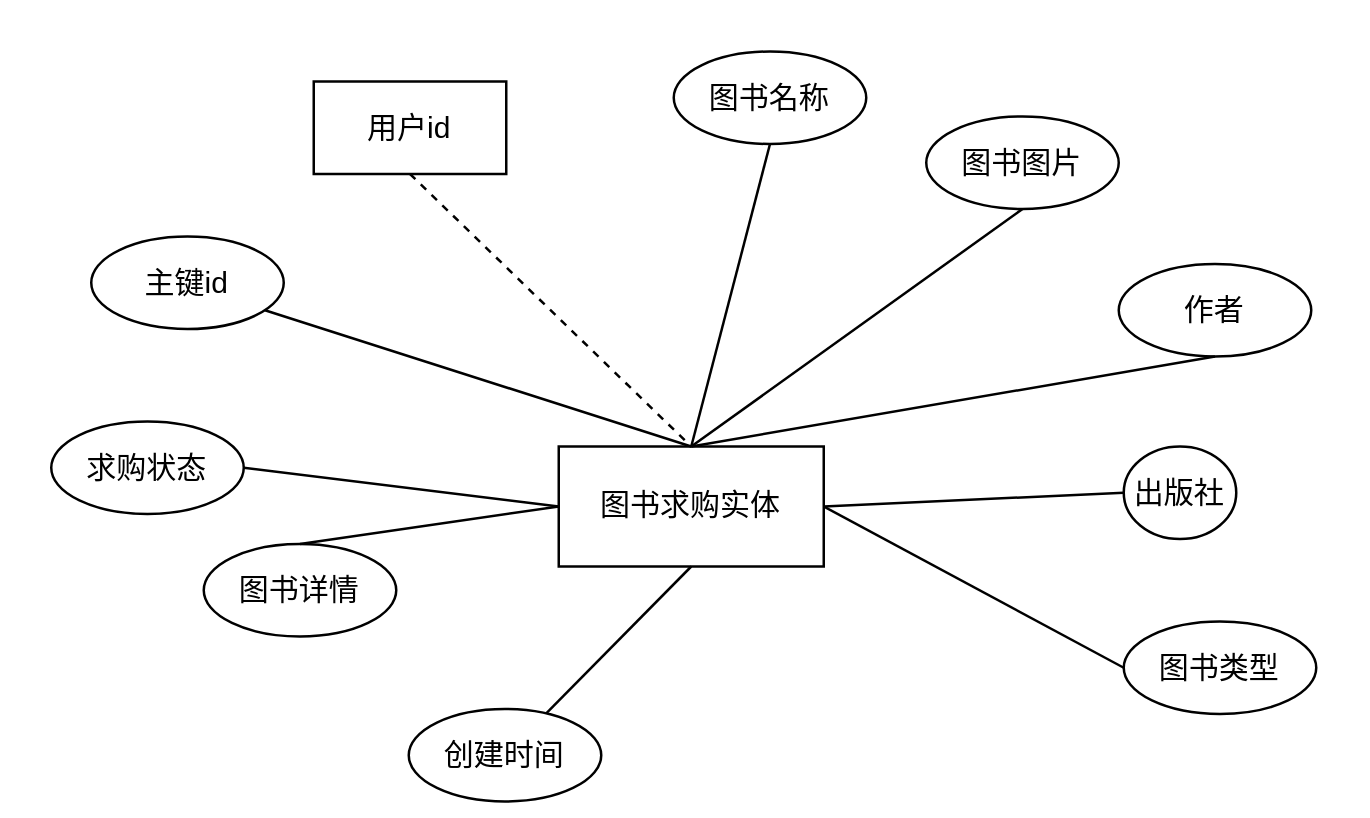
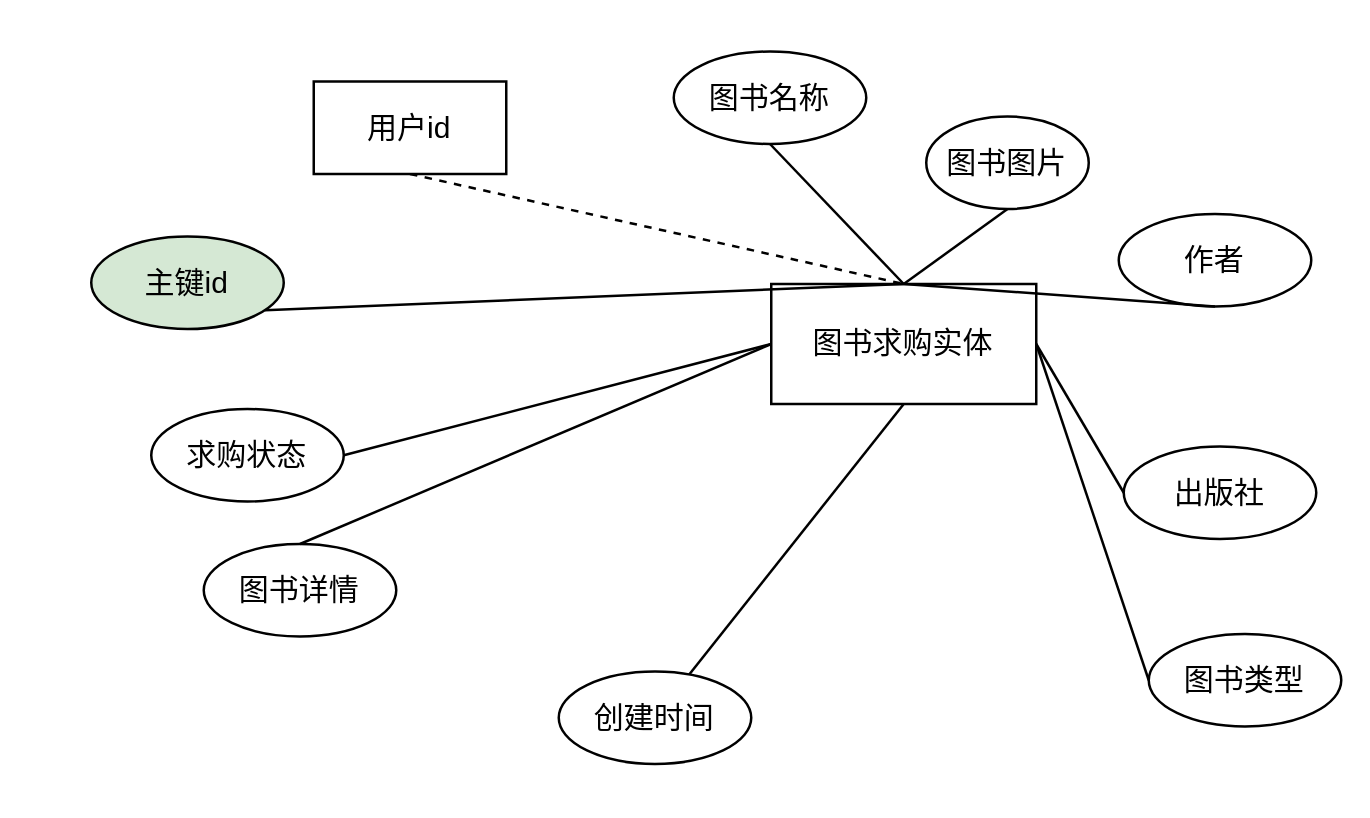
- <mxCell id="5" value="图书图片" style="ellipse;whiteSpace=wrap;html=1;" vertex="1" parent="1"><mxGeometry x="370" y="46" width="77" height="37" as="geometry" /></mxCell>
+ <mxCell id="5" value="图书图片" style="ellipse;whiteSpace=wrap;html=1;" vertex="1" parent="1"><mxGeometry x="370" y="46" width="65" height="37" as="geometry" /></mxCell>
- <mxCell id="4" value="主键id" style="ellipse;whiteSpace=wrap;html=1;" vertex="1" parent="1"><mxGeometry x="36" y="94" width="77" height="37" as="geometry" /></mxCell>
+ <mxCell id="4" value="主键id" style="ellipse;whiteSpace=wrap;html=1;fillColor=#d5e8d4;" vertex="1" parent="1"><mxGeometry x="36" y="94" width="77" height="37" as="geometry" /></mxCell>
- <mxCell id="7" value="作者" style="ellipse;whiteSpace=wrap;html=1;" vertex="1" parent="1"><mxGeometry x="447" y="105" width="77" height="37" as="geometry" /></mxCell>
+ <mxCell id="7" value="作者" style="ellipse;whiteSpace=wrap;html=1;" vertex="1" parent="1"><mxGeometry x="447" y="85" width="77" height="37" as="geometry" /></mxCell>
- <mxCell id="9" value="求购状态" style="ellipse;whiteSpace=wrap;html=1;" vertex="1" parent="1"><mxGeometry x="20" y="168" width="77" height="37" as="geometry" /></mxCell>
+ <mxCell id="9" value="求购状态" style="ellipse;whiteSpace=wrap;html=1;" vertex="1" parent="1"><mxGeometry x="60" y="163" width="77" height="37" as="geometry" /></mxCell>
- <mxCell id="17" value="出版社" style="ellipse;whiteSpace=wrap;html=1;" vertex="1" parent="1"><mxGeometry x="449" y="178" width="45" height="37" as="geometry" /></mxCell>
+ <mxCell id="17" value="出版社" style="ellipse;whiteSpace=wrap;html=1;" vertex="1" parent="1"><mxGeometry x="449" y="178" width="77" height="37" as="geometry" /></mxCell>
- <mxCell id="2" value="图书求购实体" style="rounded=0;whiteSpace=wrap;html=1;" vertex="1" parent="1"><mxGeometry x="223" y="178" width="106" height="48" as="geometry" /></mxCell>
+ <mxCell id="2" value="图书求购实体" style="rounded=0;whiteSpace=wrap;html=1;" vertex="1" parent="1"><mxGeometry x="308" y="113" width="106" height="48" as="geometry" /></mxCell>
- <mxCell id="8" value="图书类型" style="ellipse;whiteSpace=wrap;html=1;" vertex="1" parent="1"><mxGeometry x="449" y="248" width="77" height="37" as="geometry" /></mxCell>
+ <mxCell id="8" value="图书类型" style="ellipse;whiteSpace=wrap;html=1;" vertex="1" parent="1"><mxGeometry x="459" y="253" width="77" height="37" as="geometry" /></mxCell>
- <mxCell id="21" value="创建时间" style="ellipse;whiteSpace=wrap;html=1;" vertex="1" parent="1"><mxGeometry x="163" y="283" width="77" height="37" as="geometry" /></mxCell>
+ <mxCell id="21" value="创建时间" style="ellipse;whiteSpace=wrap;html=1;" vertex="1" parent="1"><mxGeometry x="223" y="268" width="77" height="37" as="geometry" /></mxCell>
